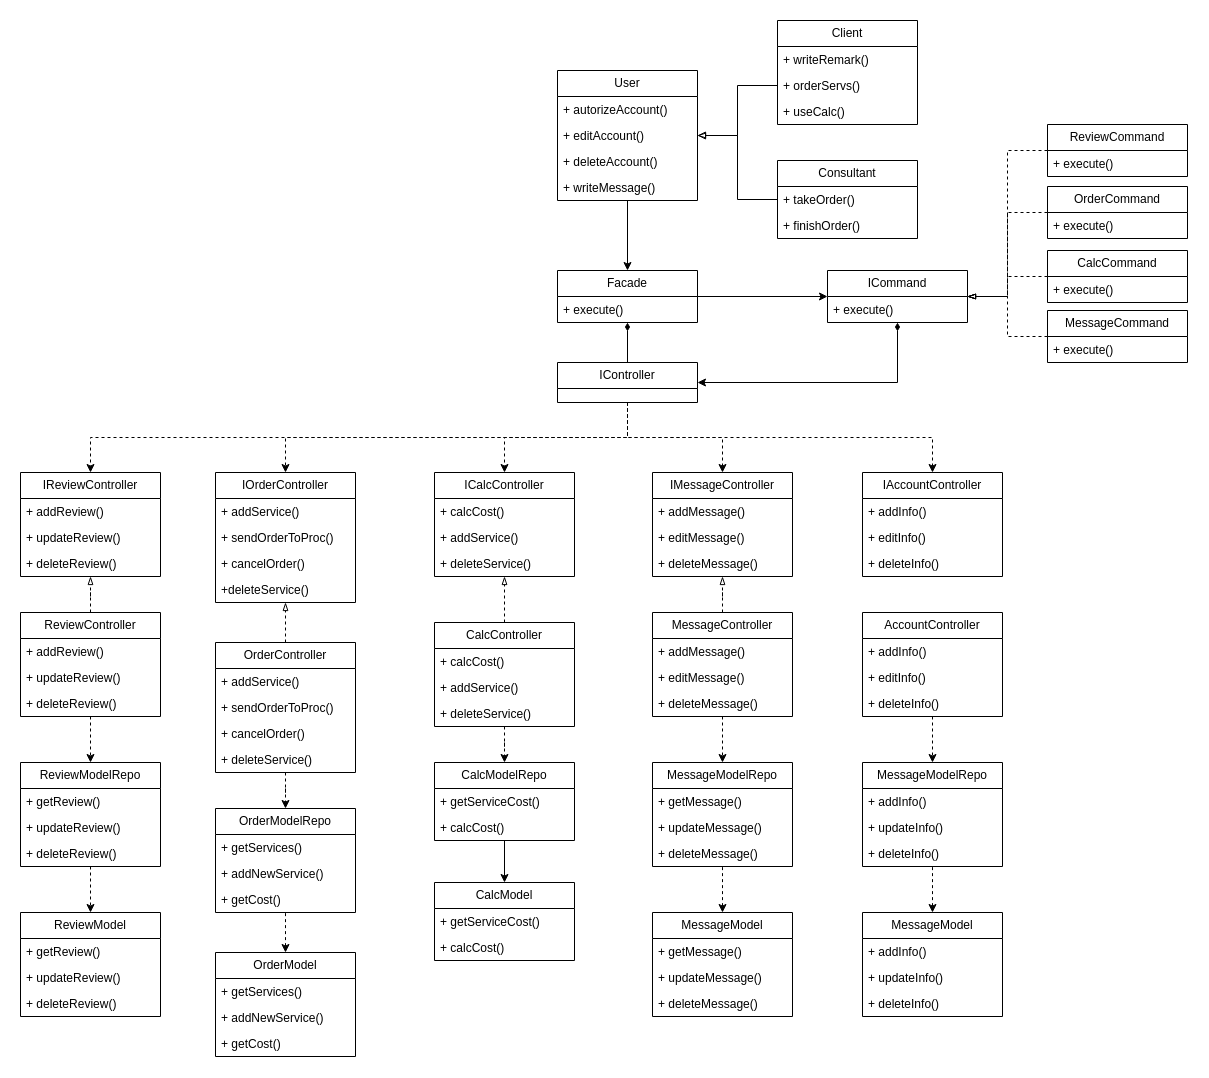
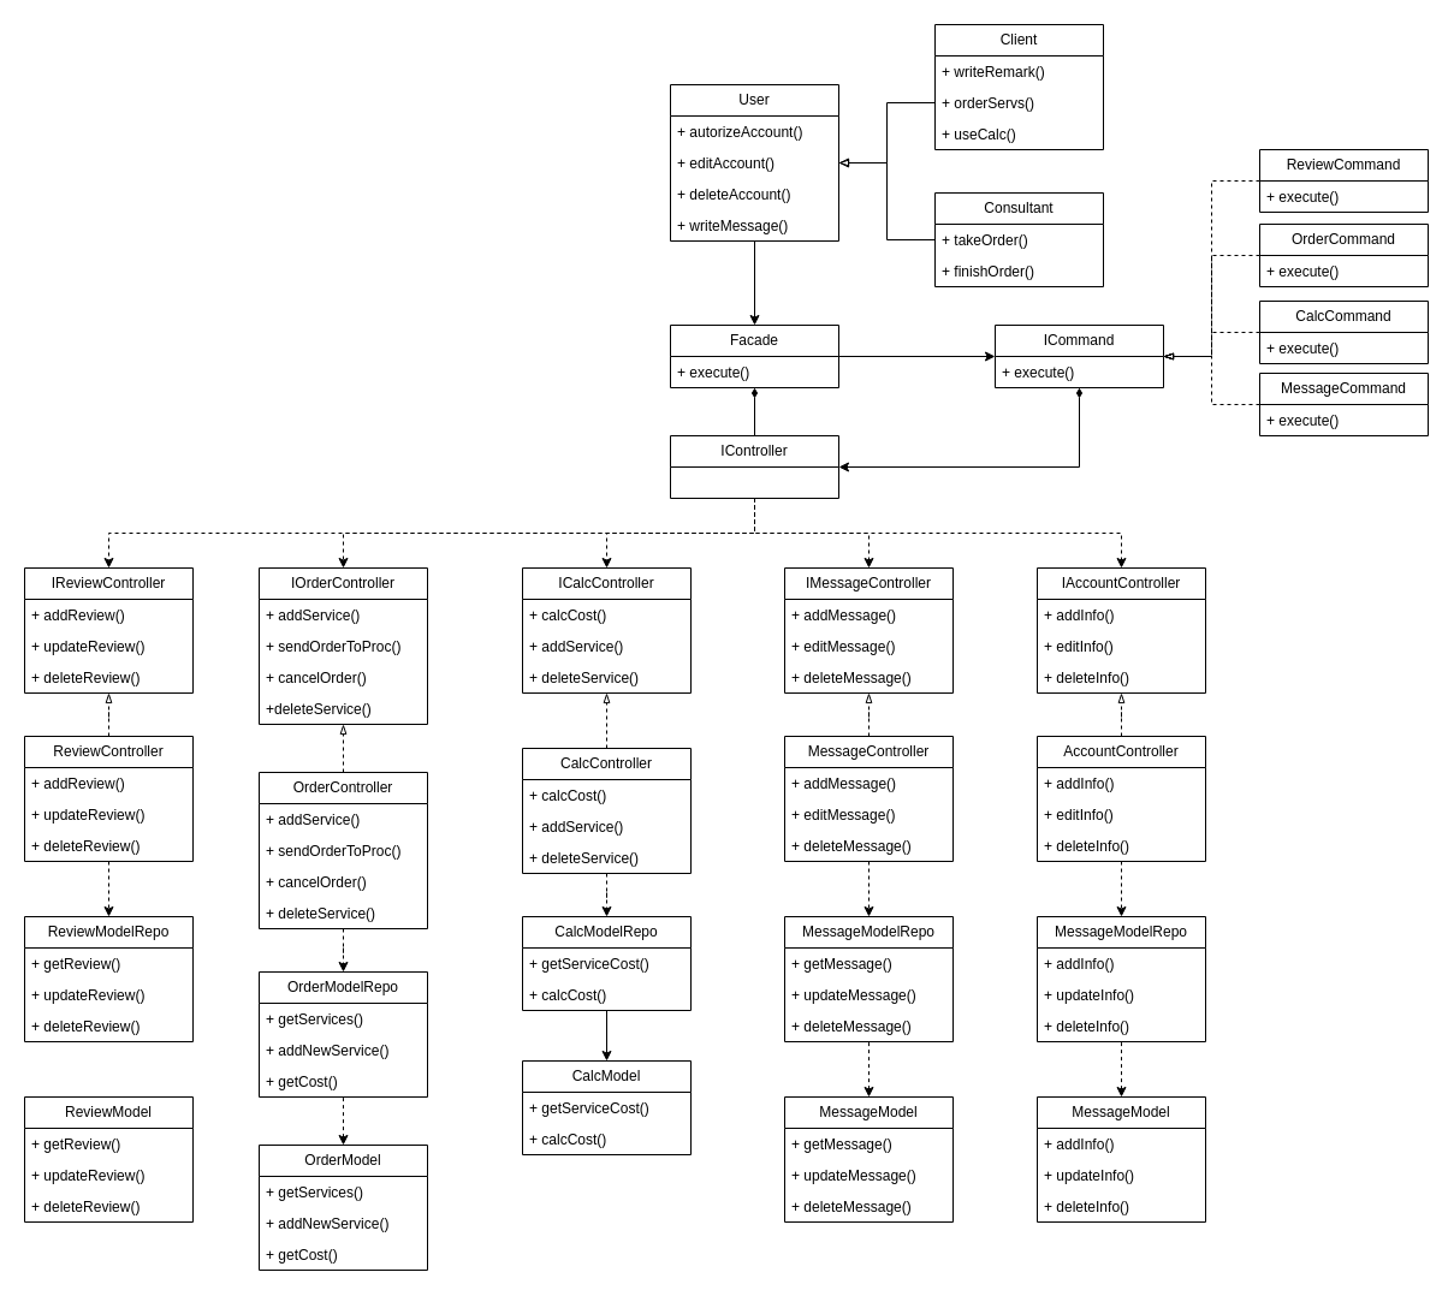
- <mxCell id="22" value="IController" style="swimlane;fontStyle=0;childLayout=stackLayout;horizontal=1;startSize=26;fillColor=none;horizontalStack=0;resizeParent=1;resizeParentMax=0;resizeLast=0;collapsible=1;marginBottom=0;whiteSpace=wrap;html=1;" parent="1" vertex="1"><mxGeometry x="557" y="362" width="140" height="40" as="geometry" /></mxCell>
+ <mxCell id="22" value="IController" style="swimlane;fontStyle=0;childLayout=stackLayout;horizontal=1;startSize=26;fillColor=none;horizontalStack=0;resizeParent=1;resizeParentMax=0;resizeLast=0;collapsible=1;marginBottom=0;whiteSpace=wrap;html=1;" parent="1" vertex="1"><mxGeometry x="557" y="362" width="140" height="52" as="geometry" /></mxCell>
+ <mxCell id="122" style="edgeStyle=orthogonalEdgeStyle;rounded=0;orthogonalLoop=1;jettySize=auto;html=1;exitX=0.5;exitY=0;exitDx=0;exitDy=0;dashed=1;endArrow=blockThin;endFill=0;" edge="1" parent="1" source="124" target="118"><mxGeometry relative="1" as="geometry" /></mxCell>
- <mxCell id="33" value="" style="edgeStyle=orthogonalEdgeStyle;rounded=0;orthogonalLoop=1;jettySize=auto;html=1;dashed=1;" edge="1" parent="1" source="34" target="38"><mxGeometry relative="1" as="geometry" /></mxCell>
